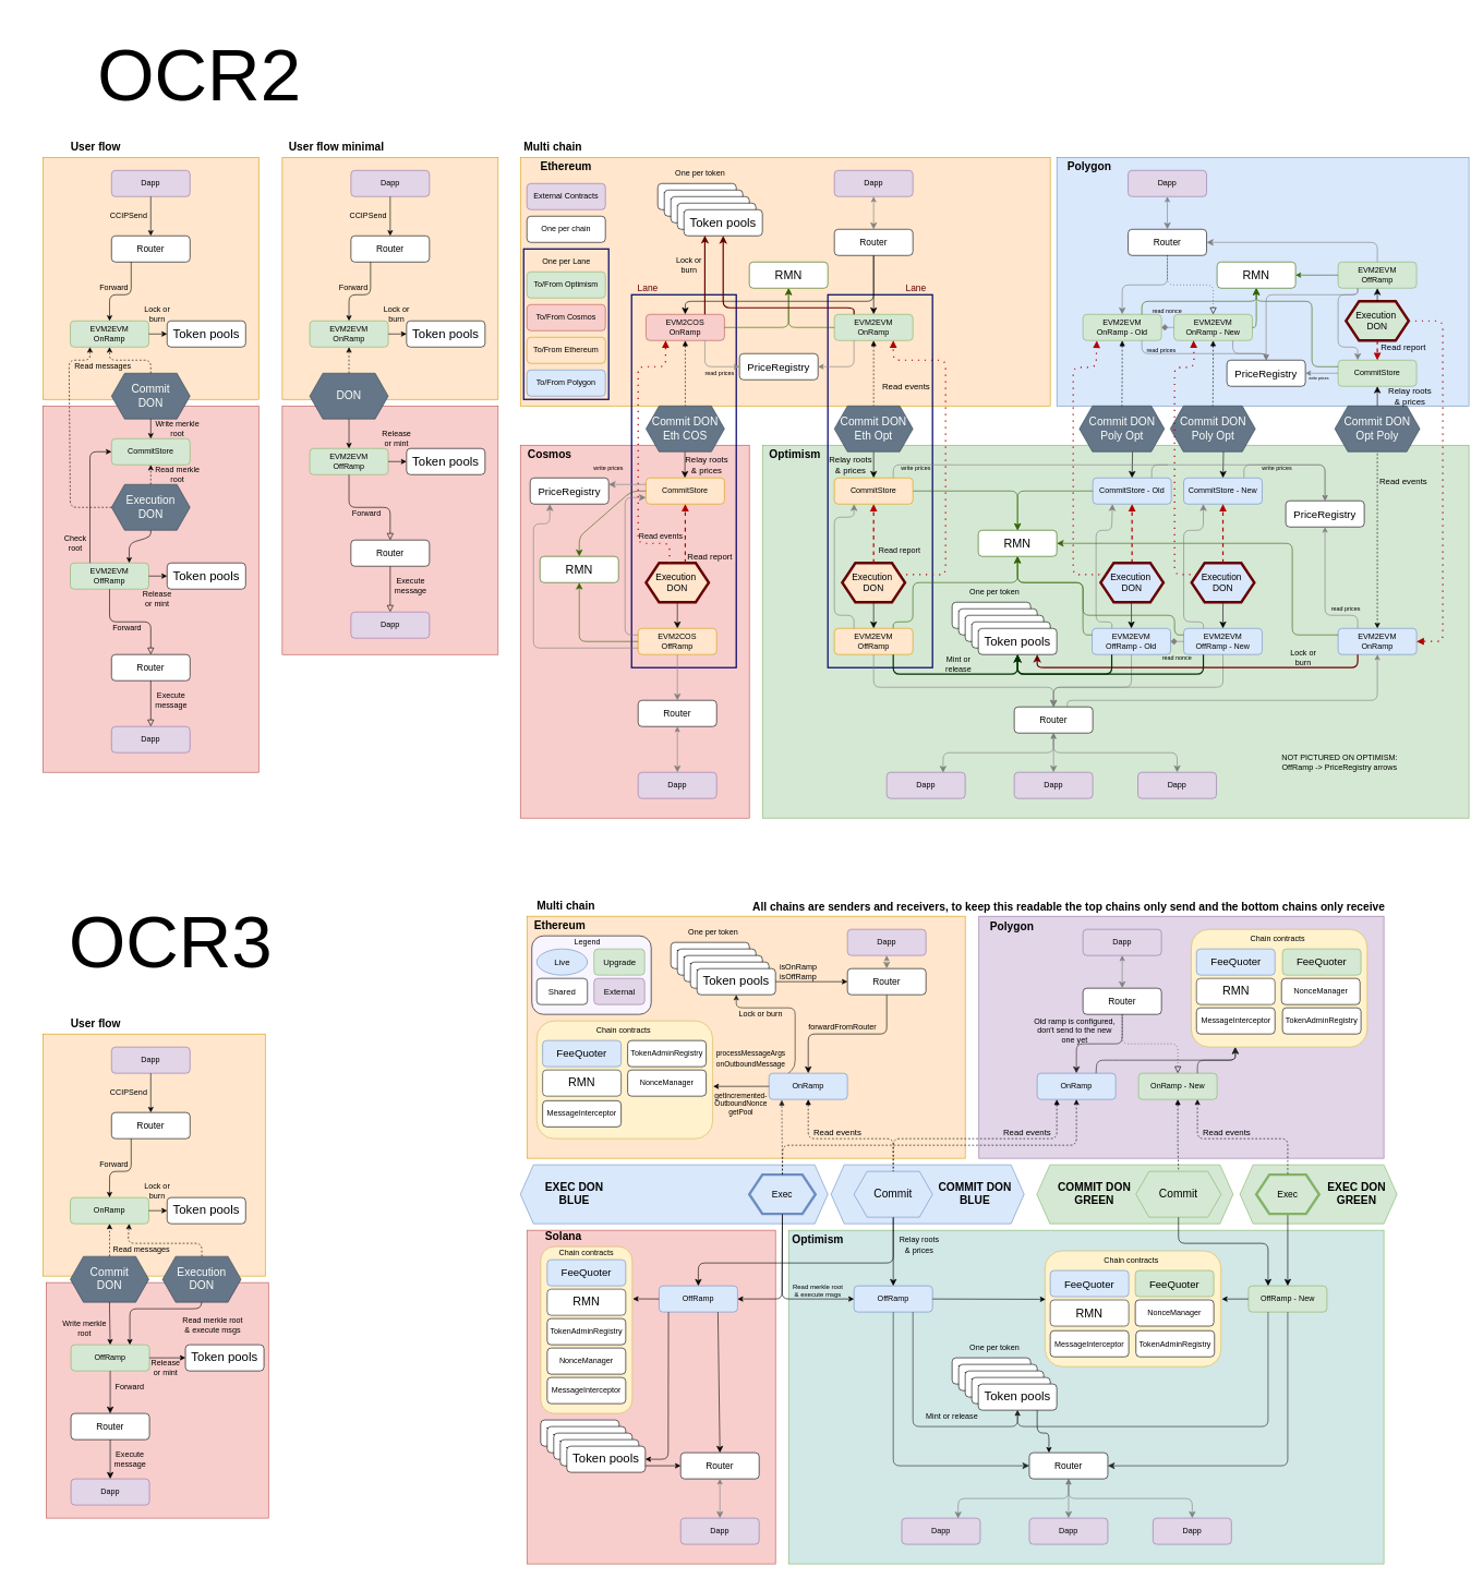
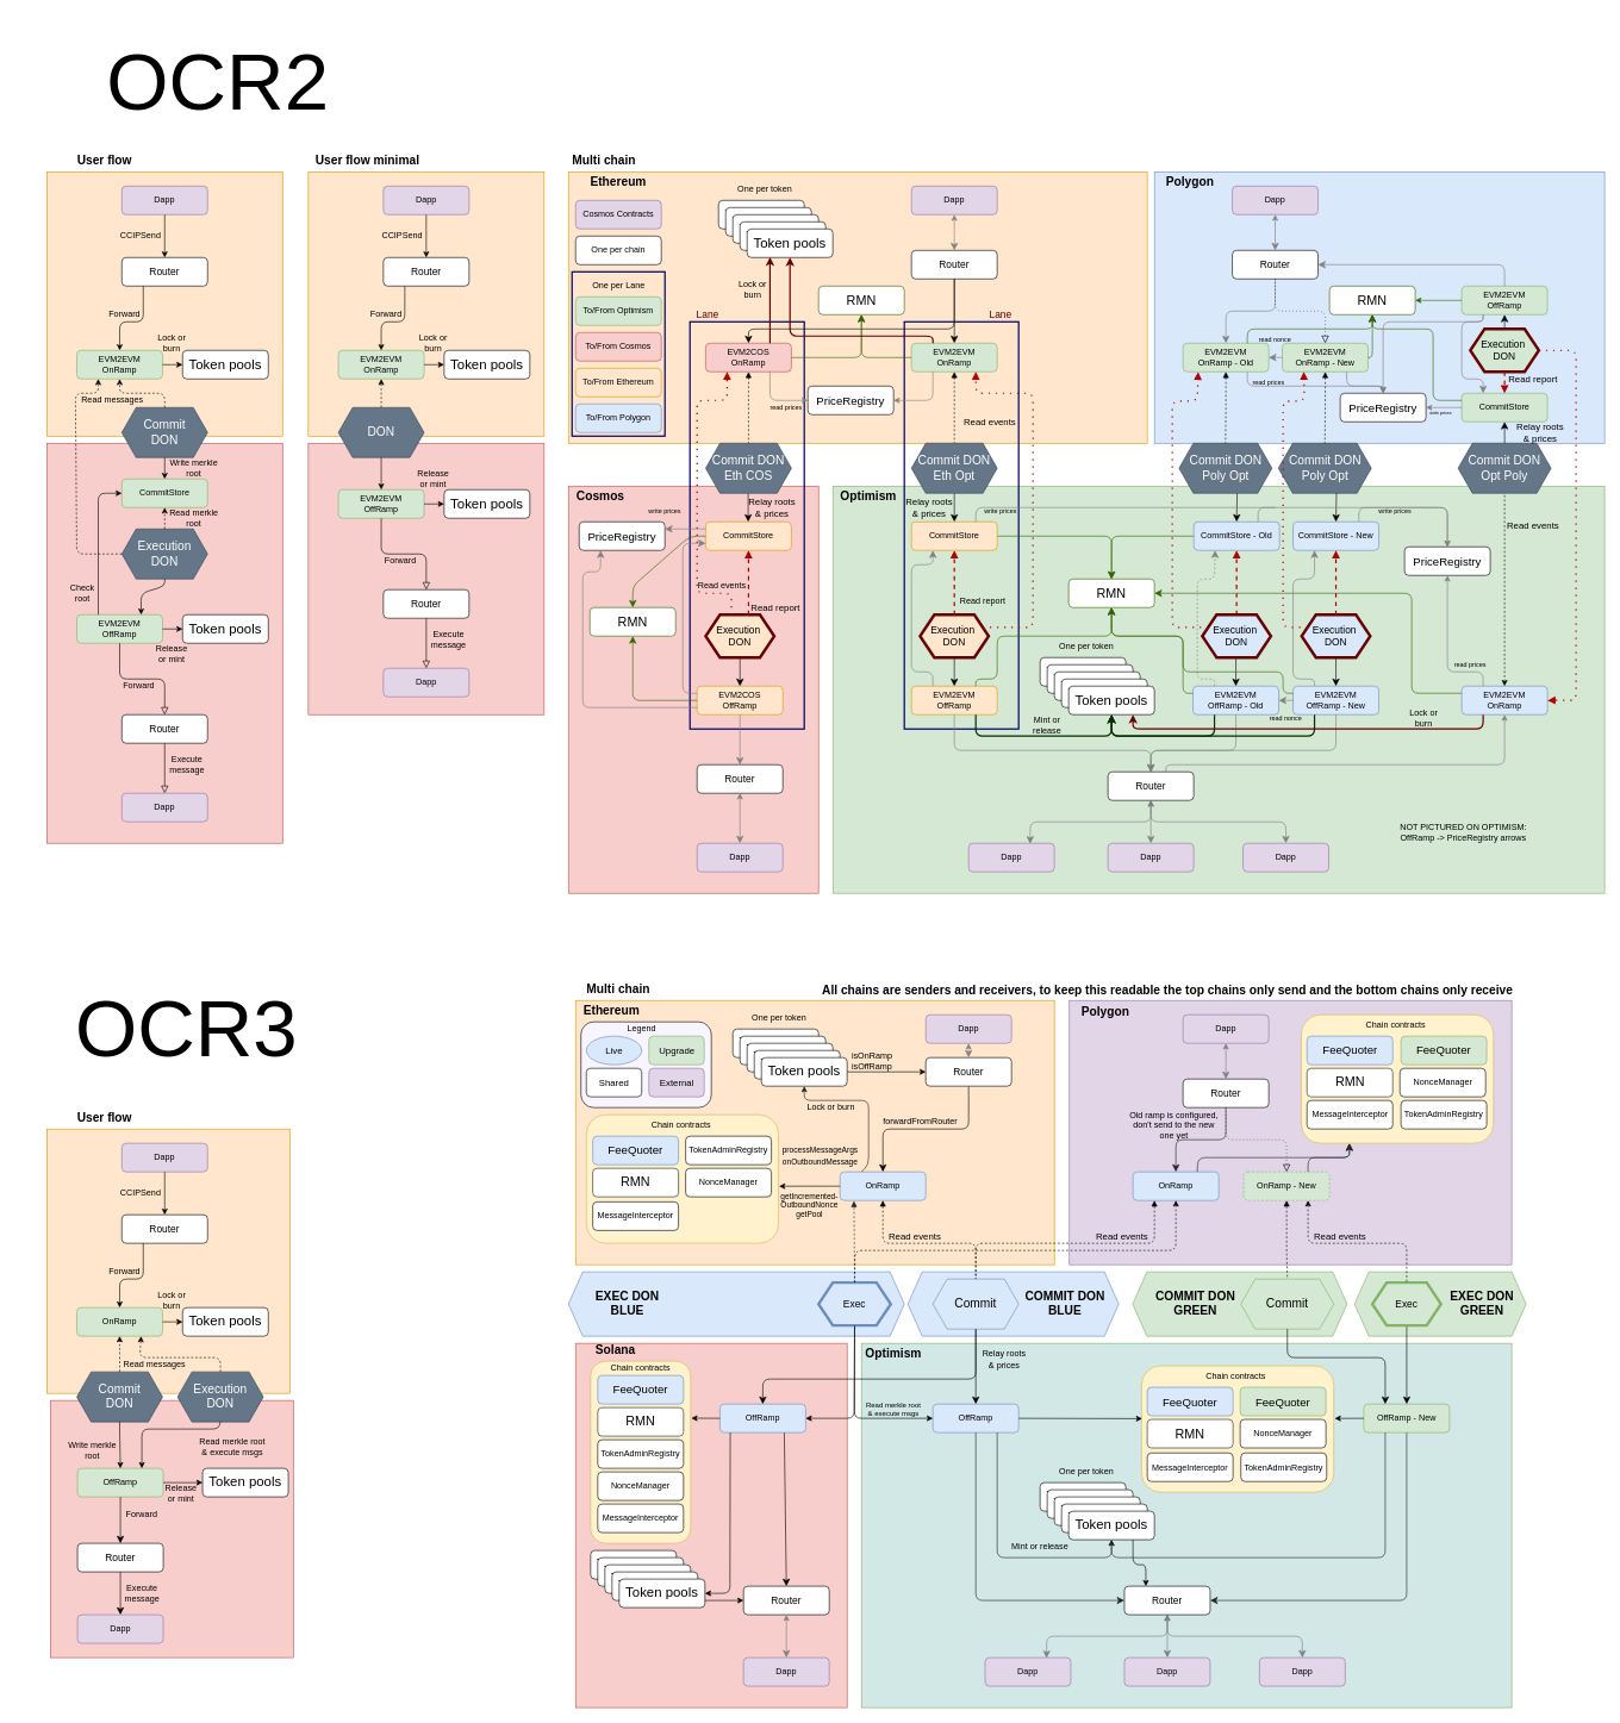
- <mxCell id="130" value="External Contracts" style="rounded=1;whiteSpace=wrap;html=1;fontSize=12;glass=0;strokeWidth=1;shadow=0;fillColor=#e1d5e7;strokeColor=#9673a6;" parent="1" vertex="1"><mxGeometry x="805" y="280" width="120" height="40" as="geometry" /></mxCell>
+ <mxCell id="130" value="Cosmos Contracts" style="rounded=1;whiteSpace=wrap;html=1;fontSize=12;glass=0;strokeWidth=1;shadow=0;fillColor=#e1d5e7;strokeColor=#9673a6;" parent="1" vertex="1"><mxGeometry x="805" y="280" width="120" height="40" as="geometry" /></mxCell>
- <mxCell id="249" value="" style="rounded=1;html=1;jettySize=auto;orthogonalLoop=1;fontSize=11;endArrow=diamond;endFill=1;endSize=8;strokeWidth=1;shadow=0;labelBackgroundColor=none;entryX=1;entryY=0.5;entryDx=0;entryDy=0;strokeColor=#808080;exitX=0;exitY=0.5;exitDx=0;exitDy=0;" parent="1" source="32" target="31" edge="1"><mxGeometry relative="1" as="geometry"><mxPoint x="1725" y="490" as="targetPoint" /><mxPoint x="1794" y="400" as="sourcePoint" /></mxGeometry></mxCell>
+ <mxCell id="249" value="" style="rounded=1;html=1;jettySize=auto;orthogonalLoop=1;fontSize=11;endArrow=classic;endFill=1;endSize=8;strokeWidth=1;shadow=0;labelBackgroundColor=none;entryX=1;entryY=0.5;entryDx=0;entryDy=0;strokeColor=#808080;exitX=0;exitY=0.5;exitDx=0;exitDy=0;" parent="1" source="32" target="31" edge="1"><mxGeometry relative="1" as="geometry"><mxPoint x="1725" y="490" as="targetPoint" /><mxPoint x="1794" y="400" as="sourcePoint" /></mxGeometry></mxCell>
- <mxCell id="83" value="" style="endArrow=classic;html=1;rounded=1;shadow=0;fontSize=19;fontColor=#660000;endSize=8;strokeWidth=1;exitX=0.25;exitY=0;exitDx=0;exitDy=0;strokeColor=#808080;entryX=0.25;entryY=1;entryDx=0;entryDy=0;" parent="1" source="34" target="63" edge="1"><mxGeometry width="50" height="50" relative="1" as="geometry"><mxPoint x="1555" y="990" as="sourcePoint" /><mxPoint x="1815" y="770" as="targetPoint" /><Array as="points"><mxPoint x="1700" y="950" /><mxPoint x="1675" y="950" /><mxPoint x="1675" y="810" /><mxPoint x="1699" y="810" /></Array></mxGeometry></mxCell>
+ <mxCell id="83" value="" style="endArrow=classic;html=1;rounded=1;shadow=0;fontSize=19;fontColor=#660000;endSize=8;strokeWidth=1;exitX=0.25;exitY=0;exitDx=0;exitDy=0;strokeColor=#808080;entryX=0.25;entryY=1;entryDx=0;entryDy=0;dashed=1;" parent="1" source="34" target="63" edge="1"><mxGeometry width="50" height="50" relative="1" as="geometry"><mxPoint x="1555" y="990" as="sourcePoint" /><mxPoint x="1815" y="770" as="targetPoint" /><Array as="points"><mxPoint x="1700" y="950" /><mxPoint x="1675" y="950" /><mxPoint x="1675" y="810" /><mxPoint x="1699" y="810" /></Array></mxGeometry></mxCell>
- <mxCell id="250" value="" style="rounded=1;html=1;jettySize=auto;orthogonalLoop=1;fontSize=11;endArrow=diamond;endFill=1;endSize=8;strokeWidth=1;shadow=0;labelBackgroundColor=none;entryX=1;entryY=0.5;entryDx=0;entryDy=0;strokeColor=#808080;exitX=0;exitY=0.5;exitDx=0;exitDy=0;" parent="1" source="35" target="34" edge="1"><mxGeometry relative="1" as="geometry"><mxPoint x="1788.5" y="745" as="targetPoint" /><mxPoint x="1815" y="900" as="sourcePoint" /></mxGeometry></mxCell>
+ <mxCell id="250" value="" style="rounded=1;html=1;jettySize=auto;orthogonalLoop=1;fontSize=11;endArrow=classic;endFill=1;endSize=8;strokeWidth=1;shadow=0;labelBackgroundColor=none;entryX=1;entryY=0.5;entryDx=0;entryDy=0;strokeColor=#808080;exitX=0;exitY=0.5;exitDx=0;exitDy=0;" parent="1" source="35" target="34" edge="1"><mxGeometry relative="1" as="geometry"><mxPoint x="1788.5" y="745" as="targetPoint" /><mxPoint x="1815" y="900" as="sourcePoint" /></mxGeometry></mxCell>
- <mxCell id="265" value="&lt;span style=&quot;background-color: initial;&quot;&gt;OnRamp&amp;nbsp;- New&lt;/span&gt;" style="rounded=1;whiteSpace=wrap;html=1;fontSize=12;glass=0;strokeWidth=1;shadow=0;fillColor=#d5e8d4;strokeColor=#82b366;" parent="1" vertex="1"><mxGeometry x="1740" y="1640" width="120" height="40" as="geometry" /></mxCell>
+ <mxCell id="265" value="&lt;span style=&quot;background-color: initial;&quot;&gt;OnRamp&amp;nbsp;- New&lt;/span&gt;" style="rounded=1;whiteSpace=wrap;html=1;fontSize=12;glass=0;strokeWidth=1;shadow=0;fillColor=#d5e8d4;strokeColor=#82b366;dashed=1;" parent="1" vertex="1"><mxGeometry x="1740" y="1640" width="120" height="40" as="geometry" /></mxCell>
